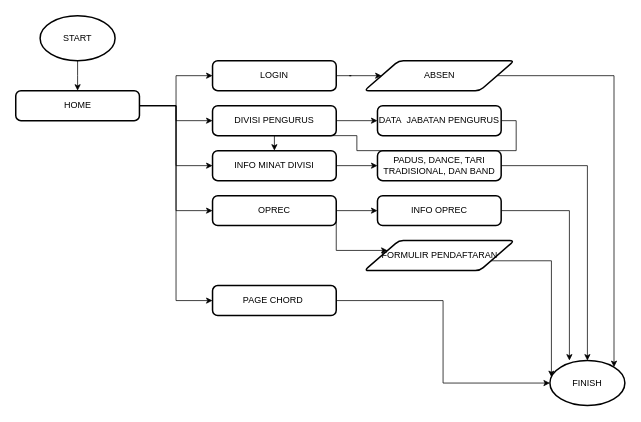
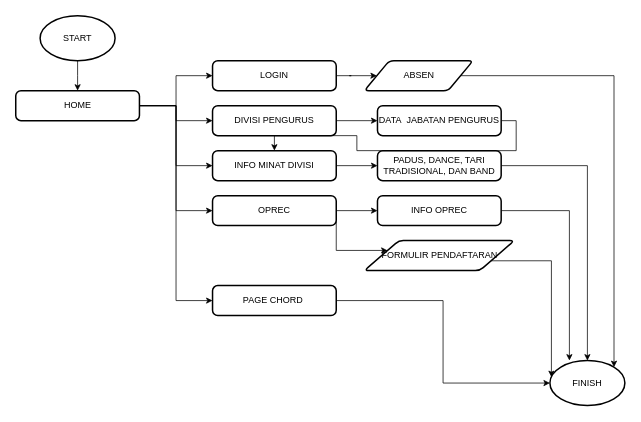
- <mxCell id="31" value="ABSEN" style="shape=parallelogram;html=1;strokeWidth=2;perimeter=parallelogramPerimeter;whiteSpace=wrap;rounded=1;arcSize=12;size=0.23;" vertex="1" parent="1"><mxGeometry x="485.5" y="80" width="200" height="40" as="geometry" /></mxCell>
+ <mxCell id="31" value="ABSEN" style="shape=parallelogram;html=1;strokeWidth=2;perimeter=parallelogramPerimeter;whiteSpace=wrap;rounded=1;arcSize=12;size=0.23;" vertex="1" parent="1"><mxGeometry x="485.5" y="80" width="145" height="40" as="geometry" /></mxCell>
